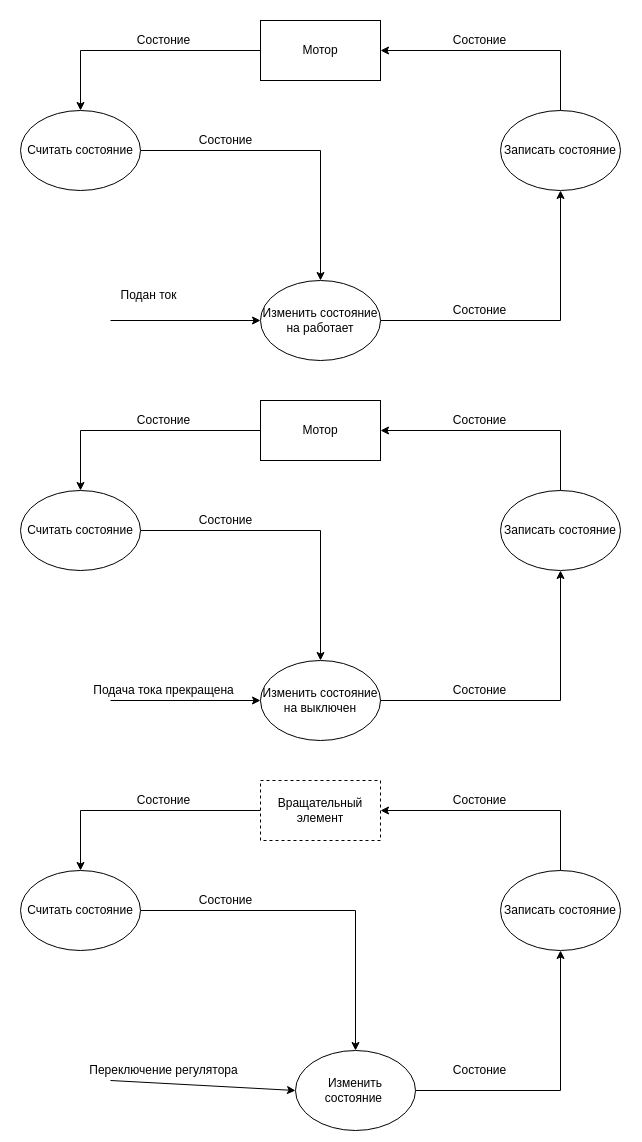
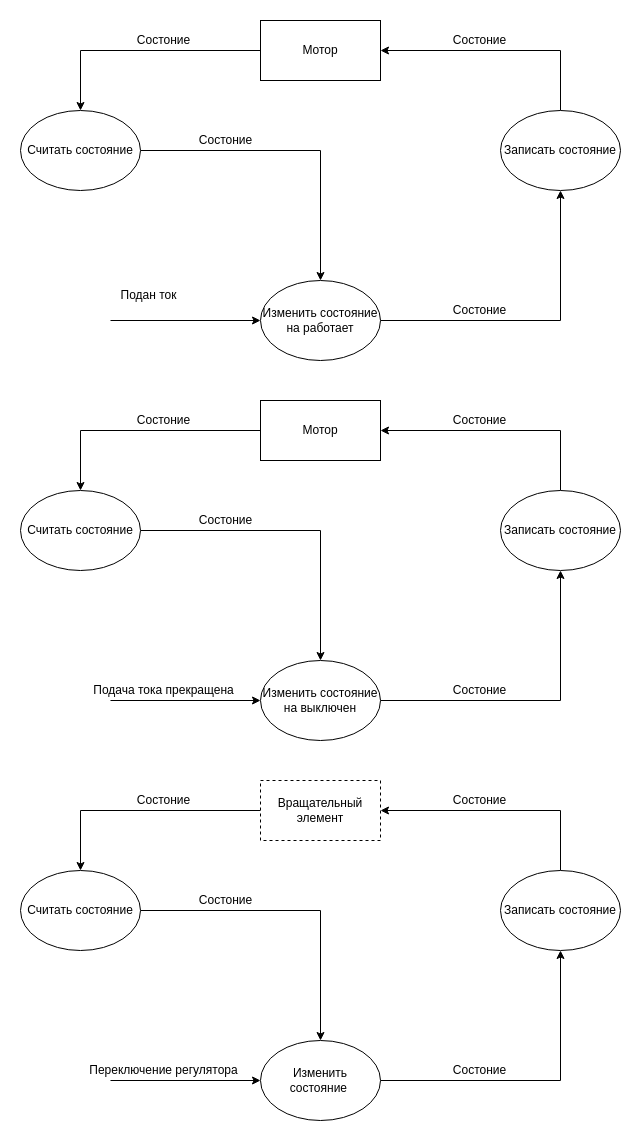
- <mxCell id="37" value="Изменить состояние&amp;nbsp;" style="ellipse;whiteSpace=wrap;html=1;" parent="1" vertex="1"><mxGeometry x="295" y="1050" width="120" height="80" as="geometry" /></mxCell>
+ <mxCell id="37" value="Изменить состояние&amp;nbsp;" style="ellipse;whiteSpace=wrap;html=1;" parent="1" vertex="1"><mxGeometry x="260" y="1040" width="120" height="80" as="geometry" /></mxCell>
